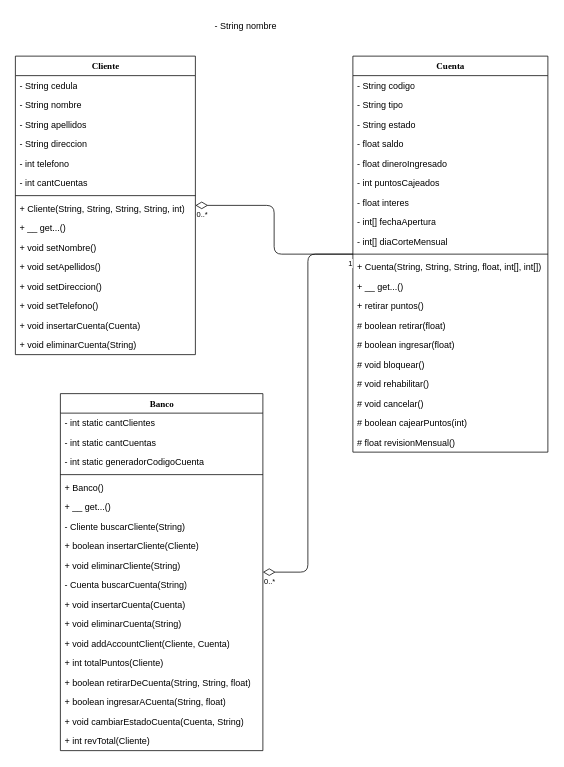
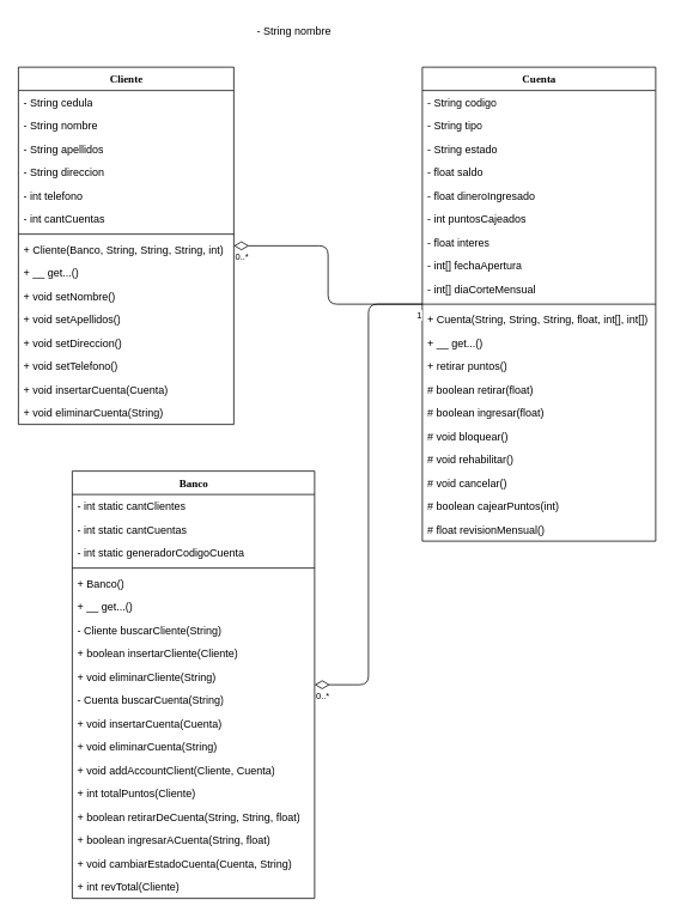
- <mxCell id="10" value="+ Cliente(String, String, String, String, int)" style="text;html=1;strokeColor=none;fillColor=none;align=left;verticalAlign=top;spacingLeft=4;spacingRight=4;whiteSpace=wrap;overflow=hidden;rotatable=0;points=[[0,0.5],[1,0.5]];portConstraint=eastwest;" vertex="1" parent="2"><mxGeometry y="190" width="240" height="26" as="geometry" /></mxCell>
+ <mxCell id="10" value="+ Cliente(Banco, String, String, String, int)" style="text;html=1;strokeColor=none;fillColor=none;align=left;verticalAlign=top;spacingLeft=4;spacingRight=4;whiteSpace=wrap;overflow=hidden;rotatable=0;points=[[0,0.5],[1,0.5]];portConstraint=eastwest;" vertex="1" parent="2"><mxGeometry y="190" width="240" height="26" as="geometry" /></mxCell>
